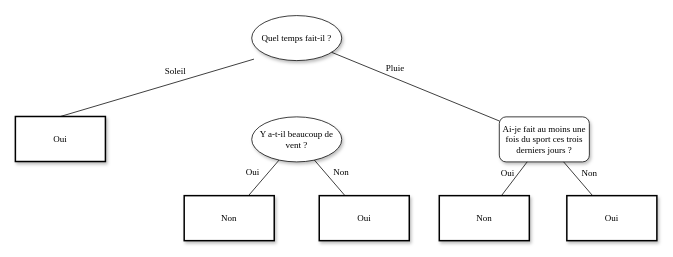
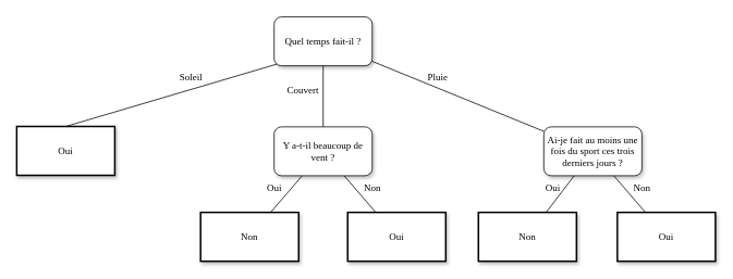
- <mxCell id="2" value="Quel temps fait-il ?" style="ellipse;whiteSpace=wrap;html=1;shadow=1;labelBackgroundColor=none;strokeColor=#000000;strokeWidth=1;fillColor=#ffffff;fontFamily=Verdana;fontSize=12;fontColor=#000000;align=center;" parent="1" vertex="1"><mxGeometry x="335" y="20" width="120" height="60" as="geometry" /></mxCell>
+ <mxCell id="2" value="Quel temps fait-il ?" style="whiteSpace=wrap;html=1;rounded=1;shadow=1;labelBackgroundColor=none;strokeColor=#000000;strokeWidth=1;fillColor=#ffffff;fontFamily=Verdana;fontSize=12;fontColor=#000000;align=center;" parent="1" vertex="1"><mxGeometry x="335" y="20" width="120" height="60" as="geometry" /></mxCell>
+ <mxCell id="5" value="Couvert" style="edgeStyle=none;rounded=0;html=1;labelBackgroundColor=none;startArrow=none;startFill=0;startSize=5;endArrow=none;endFill=0;endSize=5;jettySize=auto;orthogonalLoop=1;strokeColor=#000000;strokeWidth=1;fontFamily=Verdana;fontSize=12;fontColor=#000000;" parent="1" source="2" target="3" edge="1"><mxGeometry x="-0.2" y="-25" relative="1" as="geometry"><mxPoint as="offset" /></mxGeometry></mxCell>
- <mxCell id="3" value="&lt;span&gt;Y a-t-il beaucoup de vent ?&lt;/span&gt;" style="ellipse;whiteSpace=wrap;html=1;shadow=1;labelBackgroundColor=none;strokeColor=#000000;strokeWidth=1;fillColor=#ffffff;fontFamily=Verdana;fontSize=12;fontColor=#000000;align=center;" parent="1" vertex="1"><mxGeometry x="335" y="155" width="120" height="60" as="geometry" /></mxCell>
+ <mxCell id="3" value="&lt;span&gt;Y a-t-il beaucoup de vent ?&lt;/span&gt;" style="whiteSpace=wrap;html=1;rounded=1;shadow=1;labelBackgroundColor=none;strokeColor=#000000;strokeWidth=1;fillColor=#ffffff;fontFamily=Verdana;fontSize=12;fontColor=#000000;align=center;" parent="1" vertex="1"><mxGeometry x="335" y="155" width="120" height="60" as="geometry" /></mxCell>
